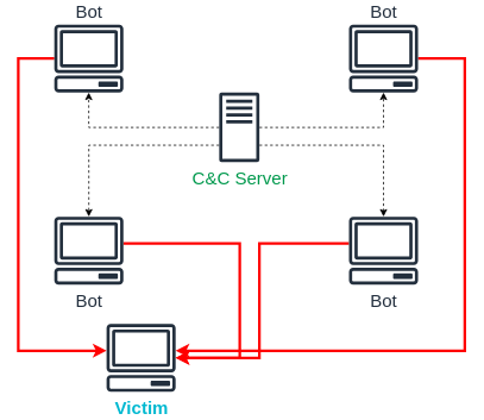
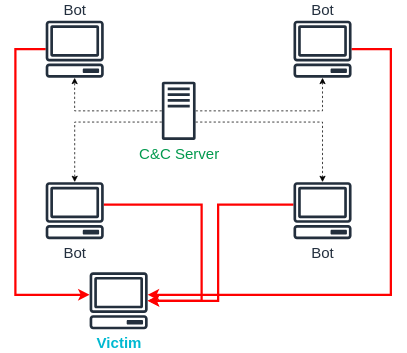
- <mxCell id="6" value="C&amp;amp;C Server" style="sketch=0;outlineConnect=0;fontColor=#00994D;gradientColor=none;fillColor=#232F3D;strokeColor=none;dashed=0;verticalLabelPosition=bottom;verticalAlign=top;align=center;html=1;fontSize=20;fontStyle=0;aspect=fixed;pointerEvents=1;shape=mxgraph.aws4.traditional_server;" vertex="1" parent="1"><mxGeometry x="245" y="96" width="45" height="78" as="geometry" /></mxCell>
+ <mxCell id="6" value="C&amp;amp;C Server" style="sketch=0;outlineConnect=0;fontColor=#00994D;gradientColor=none;fillColor=#232F3D;strokeColor=none;dashed=0;verticalLabelPosition=bottom;verticalAlign=top;align=center;html=1;fontSize=20;fontStyle=0;aspect=fixed;pointerEvents=1;shape=mxgraph.aws4.traditional_server;" vertex="1" parent="1"><mxGeometry x="215" y="101" width="45" height="78" as="geometry" /></mxCell>
